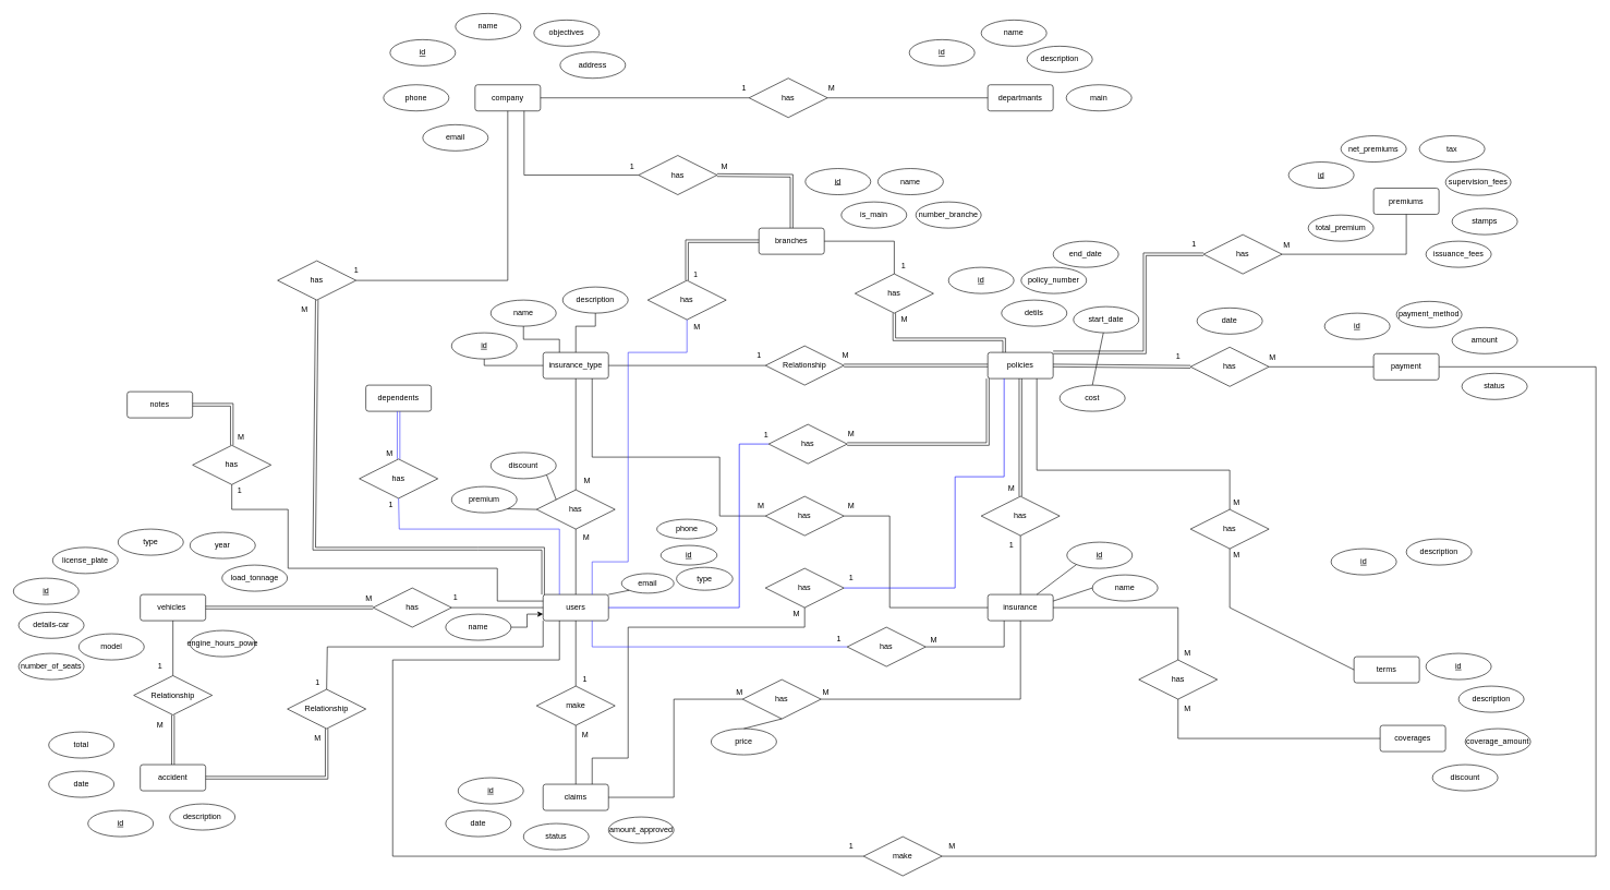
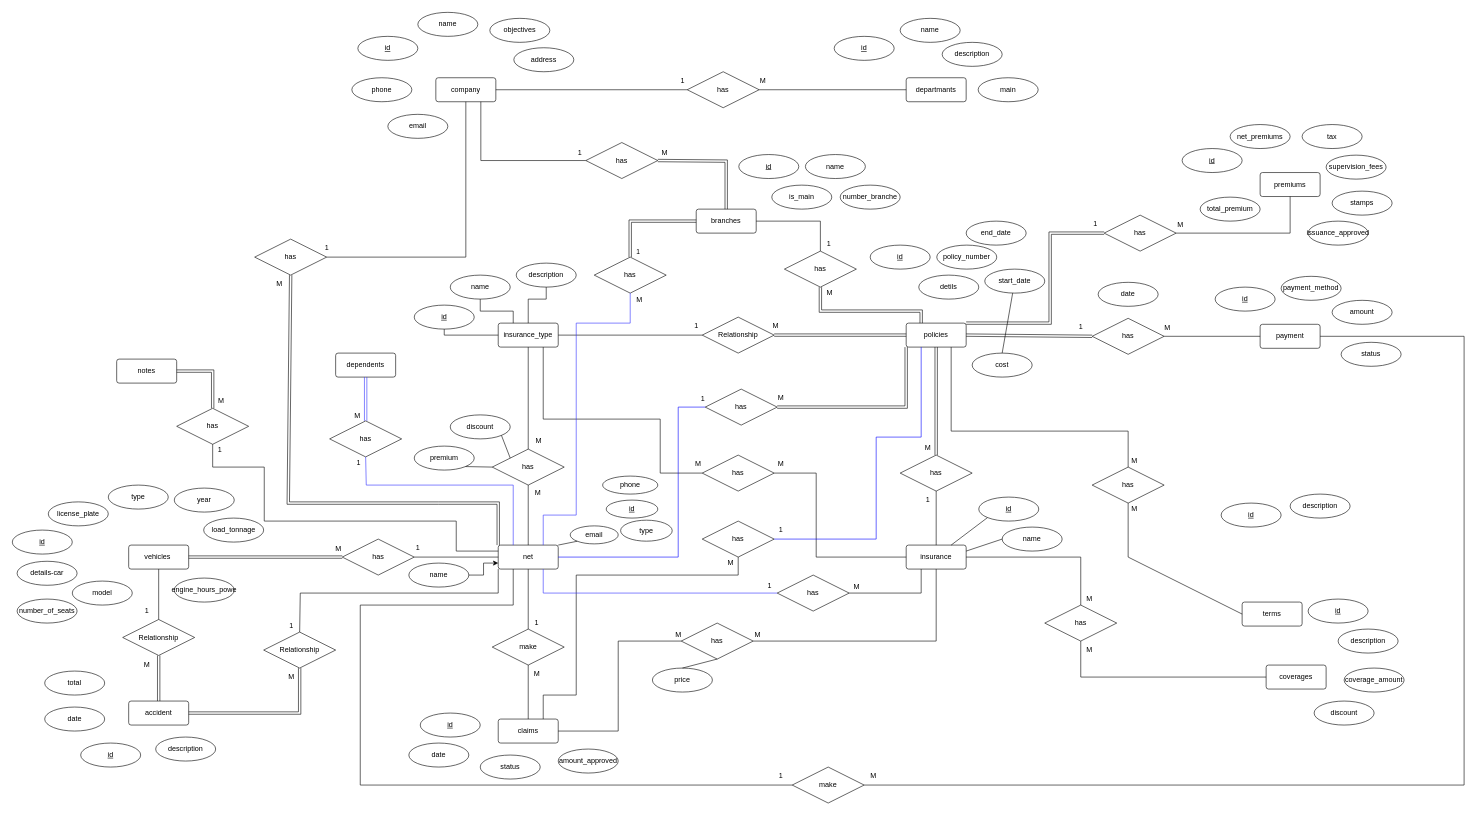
- <mxCell id="176" value="issuance_fees" style="ellipse;whiteSpace=wrap;html=1;align=center;" parent="1" vertex="1"><mxGeometry x="2180" y="368" width="100" height="40" as="geometry" /></mxCell>
+ <mxCell id="176" value="issuance_approved" style="ellipse;whiteSpace=wrap;html=1;align=center;" parent="1" vertex="1"><mxGeometry x="2180" y="368" width="100" height="40" as="geometry" /></mxCell>
- <mxCell id="9" value="start_date" style="ellipse;whiteSpace=wrap;html=1;align=center;" parent="1" vertex="1"><mxGeometry x="1641" y="468" width="100" height="40" as="geometry" /></mxCell>
+ <mxCell id="9" value="start_date" style="ellipse;whiteSpace=wrap;html=1;align=center;" parent="1" vertex="1"><mxGeometry x="1641" y="448" width="100" height="40" as="geometry" /></mxCell>
- <mxCell id="13" value="users" style="rounded=1;arcSize=10;whiteSpace=wrap;html=1;align=center;" parent="1" vertex="1"><mxGeometry y="908" width="100" height="40" as="geometry" x="830" /></mxCell>
+ <mxCell id="13" value="net" style="rounded=1;arcSize=10;whiteSpace=wrap;html=1;align=center;" parent="1" vertex="1"><mxGeometry y="908" width="100" height="40" as="geometry" x="830" /></mxCell>
